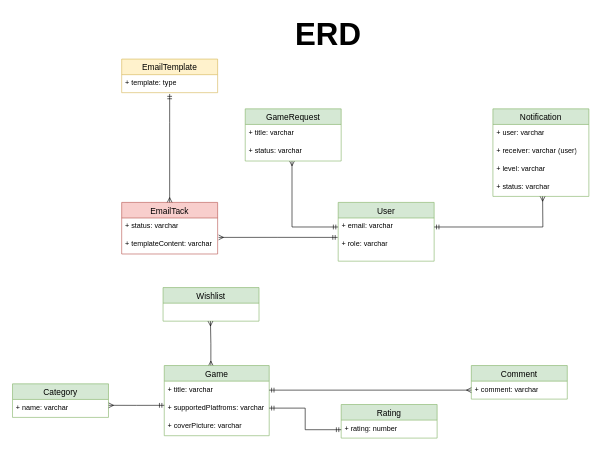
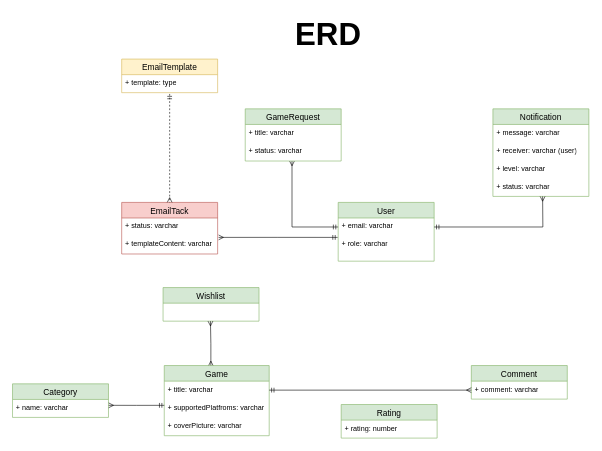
- <mxCell id="10" value="+ user: varchar" style="text;strokeColor=none;fillColor=none;spacingLeft=4;spacingRight=4;overflow=hidden;rotatable=0;points=[[0,0.5],[1,0.5]];portConstraint=eastwest;fontSize=12;whiteSpace=wrap;html=1;" vertex="1" parent="9"><mxGeometry y="26" width="160" height="30" as="geometry" /></mxCell>
+ <mxCell id="10" value="+ message: varchar" style="text;strokeColor=none;fillColor=none;spacingLeft=4;spacingRight=4;overflow=hidden;rotatable=0;points=[[0,0.5],[1,0.5]];portConstraint=eastwest;fontSize=12;whiteSpace=wrap;html=1;" vertex="1" parent="9"><mxGeometry y="26" width="160" height="30" as="geometry" /></mxCell>
- <mxCell id="30" style="edgeStyle=orthogonalEdgeStyle;rounded=0;orthogonalLoop=1;jettySize=auto;html=1;exitX=0.5;exitY=1.072;exitDx=0;exitDy=0;entryX=0.5;entryY=0;entryDx=0;entryDy=0;exitPerimeter=0;startArrow=ERmandOne;startFill=0;endArrow=ERmany;endFill=0;" edge="1" parent="1" source="29" target="24"><mxGeometry relative="1" as="geometry"><Array as="points"><mxPoint x="282" y="204" /><mxPoint x="282" y="204" /></Array></mxGeometry></mxCell>
+ <mxCell id="30" style="edgeStyle=orthogonalEdgeStyle;rounded=0;orthogonalLoop=1;jettySize=auto;html=1;exitX=0.5;exitY=1.072;exitDx=0;exitDy=0;entryX=0.5;entryY=0;entryDx=0;entryDy=0;exitPerimeter=0;startArrow=ERmandOne;startFill=0;endArrow=ERmany;endFill=0;dashed=1;" edge="1" parent="1" source="29" target="24"><mxGeometry relative="1" as="geometry"><Array as="points"><mxPoint x="282" y="204" /><mxPoint x="282" y="204" /></Array></mxGeometry></mxCell>
- <mxCell id="37" style="edgeStyle=orthogonalEdgeStyle;rounded=0;orthogonalLoop=1;jettySize=auto;html=1;exitX=1;exitY=0.5;exitDx=0;exitDy=0;entryX=0;entryY=0.75;entryDx=0;entryDy=0;startArrow=ERmandOne;startFill=0;endArrow=ERmandOne;endFill=0;" edge="1" parent="1" source="21" target="35"><mxGeometry relative="1" as="geometry" /></mxCell>
